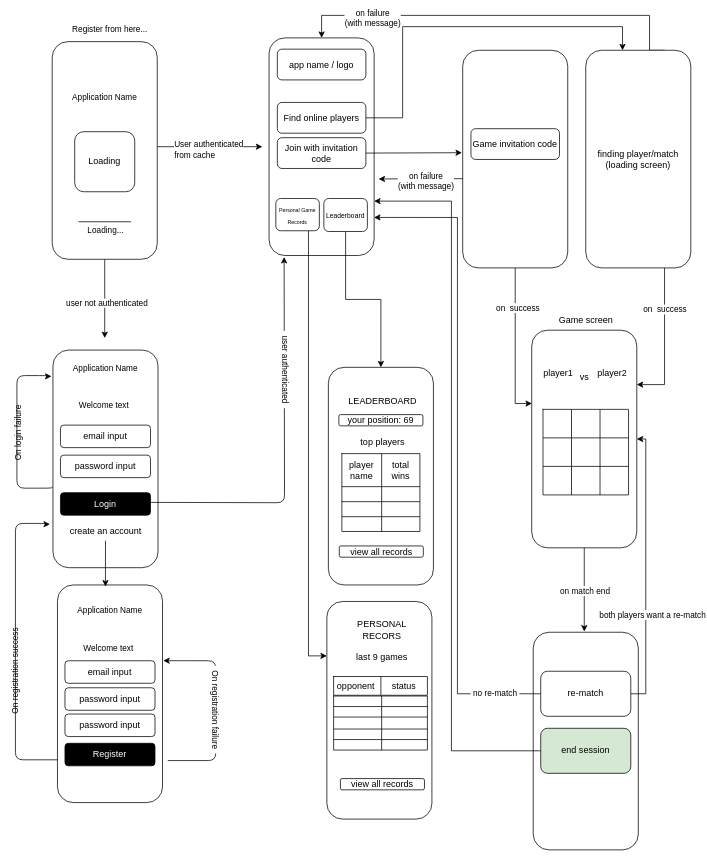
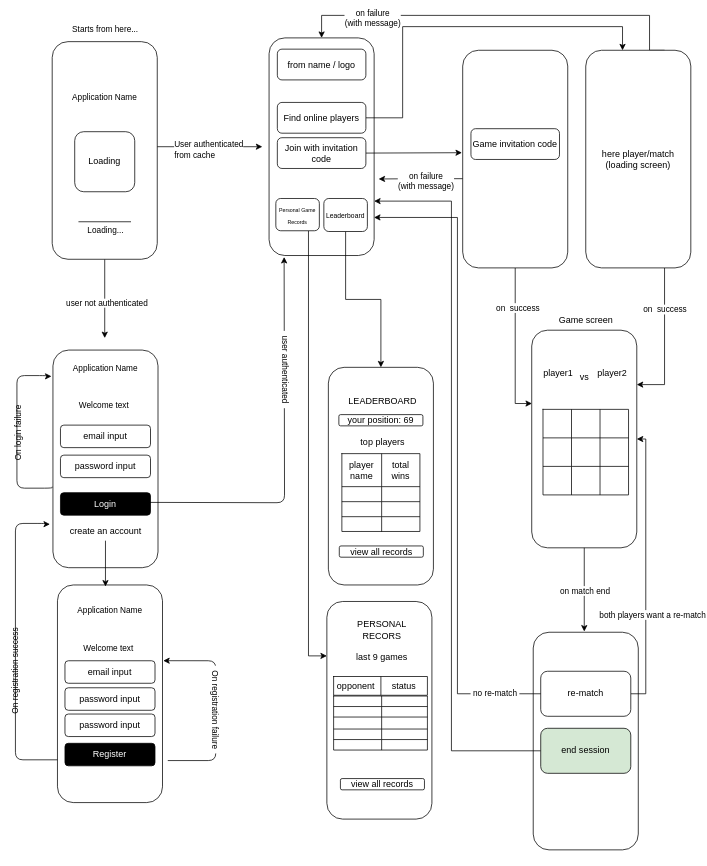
- <mxCell id="5" value="&lt;span style=&quot;color: rgb(0, 0, 0); font-family: Helvetica; font-size: 11px; font-style: normal; font-variant-ligatures: normal; font-variant-caps: normal; font-weight: 400; letter-spacing: normal; orphans: 2; text-align: center; text-indent: 0px; text-transform: none; widows: 2; word-spacing: 0px; -webkit-text-stroke-width: 0px; background-color: rgb(255, 255, 255); text-decoration-thickness: initial; text-decoration-style: initial; text-decoration-color: initial; float: none; display: inline !important;&quot;&gt;Register from here...&lt;/span&gt;" style="text;whiteSpace=wrap;html=1;labelBackgroundColor=none;rounded=1;" vertex="1" parent="1"><mxGeometry x="94" y="25" width="115" height="40" as="geometry" /></mxCell>
+ <mxCell id="5" value="&lt;span style=&quot;color: rgb(0, 0, 0); font-family: Helvetica; font-size: 11px; font-style: normal; font-variant-ligatures: normal; font-variant-caps: normal; font-weight: 400; letter-spacing: normal; orphans: 2; text-align: center; text-indent: 0px; text-transform: none; widows: 2; word-spacing: 0px; -webkit-text-stroke-width: 0px; background-color: rgb(255, 255, 255); text-decoration-thickness: initial; text-decoration-style: initial; text-decoration-color: initial; float: none; display: inline !important;&quot;&gt;Starts from here...&lt;/span&gt;" style="text;whiteSpace=wrap;html=1;labelBackgroundColor=none;rounded=1;" vertex="1" parent="1"><mxGeometry x="94" y="25" width="115" height="40" as="geometry" /></mxCell>
- <mxCell id="38" value="app name / logo" style="rounded=1;whiteSpace=wrap;html=1;labelBackgroundColor=none;" vertex="1" parent="1"><mxGeometry x="369" y="65" width="118" height="41" as="geometry" /></mxCell>
+ <mxCell id="38" value="from name / logo" style="rounded=1;whiteSpace=wrap;html=1;labelBackgroundColor=none;" vertex="1" parent="1"><mxGeometry x="369" y="65" width="118" height="41" as="geometry" /></mxCell>
- <mxCell id="52" value="finding player/match&lt;br&gt;(loading screen)" style="rounded=1;whiteSpace=wrap;html=1;labelBackgroundColor=none;" vertex="1" parent="1"><mxGeometry x="780" y="66.5" width="140" height="290" as="geometry" /></mxCell>
+ <mxCell id="52" value="here player/match&lt;br&gt;(loading screen)" style="rounded=1;whiteSpace=wrap;html=1;labelBackgroundColor=none;" vertex="1" parent="1"><mxGeometry x="780" y="66.5" width="140" height="290" as="geometry" /></mxCell>
